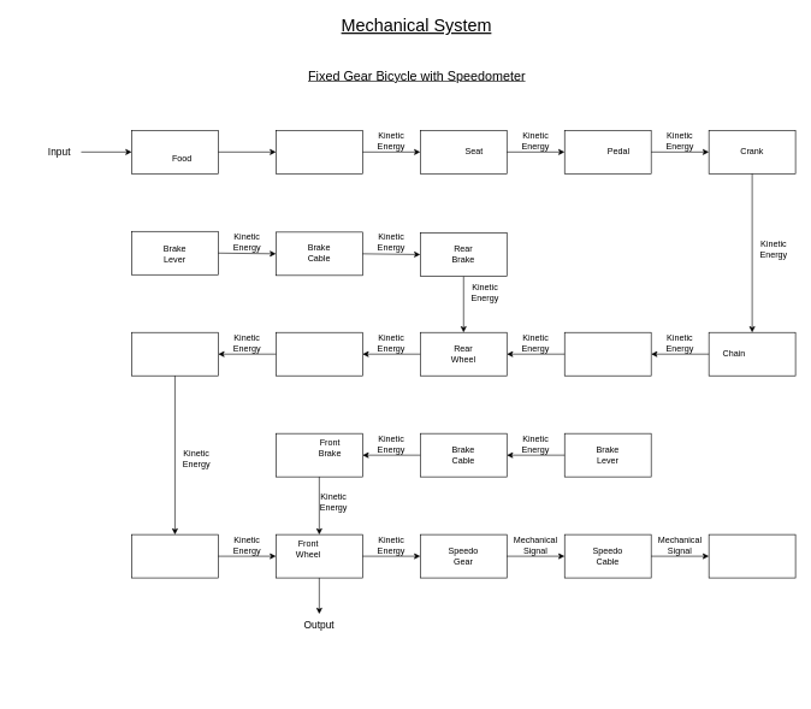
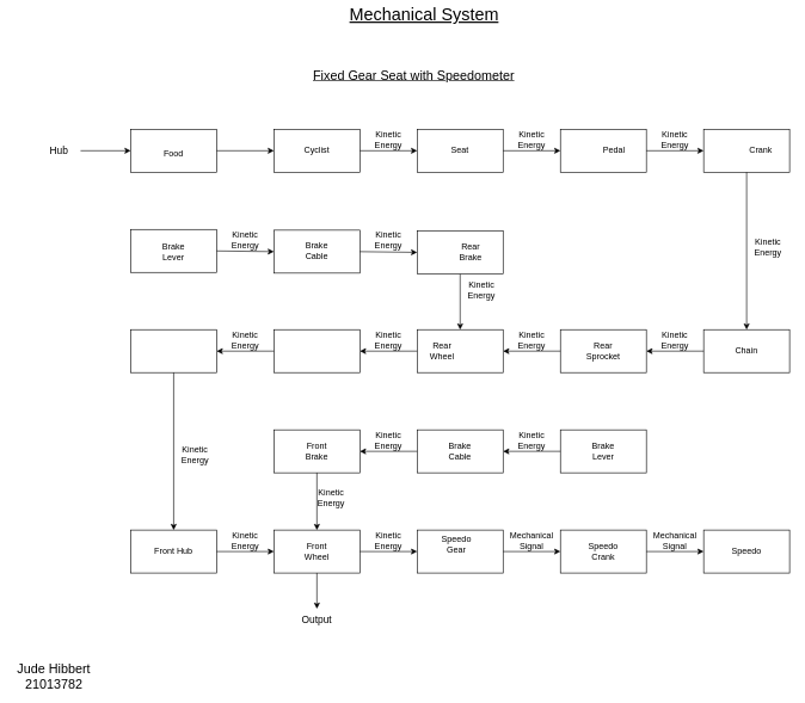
- <mxCell id="86" value="&lt;font style=&quot;font-size: 24px;&quot;&gt;&lt;u&gt;Mechanical System&lt;/u&gt;&lt;/font&gt;" style="text;html=1;align=center;verticalAlign=middle;whiteSpace=wrap;rounded=0;" vertex="1" parent="1"><mxGeometry x="468" y="20" width="218" height="30" as="geometry" /></mxCell>
+ <mxCell id="86" value="&lt;font style=&quot;font-size: 24px;&quot;&gt;&lt;u&gt;Mechanical System&lt;/u&gt;&lt;/font&gt;" style="text;html=1;align=center;verticalAlign=middle;whiteSpace=wrap;rounded=0;" vertex="1" parent="1"><mxGeometry x="483" y="5" width="218" height="30" as="geometry" /></mxCell>
- <mxCell id="85" value="&lt;font style=&quot;font-size: 18px;&quot;&gt;&lt;u style=&quot;&quot;&gt;Fixed Gear Bicycle with Speedometer&lt;/u&gt;&lt;/font&gt;" style="text;html=1;align=center;verticalAlign=middle;whiteSpace=wrap;rounded=0;" vertex="1" parent="1"><mxGeometry x="374.5" y="90" width="405" height="30" as="geometry" /></mxCell>
+ <mxCell id="85" value="&lt;font style=&quot;font-size: 18px;&quot;&gt;&lt;u style=&quot;&quot;&gt;Fixed Gear Seat with Speedometer&lt;/u&gt;&lt;/font&gt;" style="text;html=1;align=center;verticalAlign=middle;whiteSpace=wrap;rounded=0;" vertex="1" parent="1"><mxGeometry x="374.5" y="90" width="405" height="30" as="geometry" /></mxCell>
- <mxCell id="2" value="&lt;font style=&quot;font-size: 14px;&quot;&gt;Input&lt;/font&gt;" style="text;html=1;align=center;verticalAlign=middle;whiteSpace=wrap;rounded=0;" parent="1" vertex="1"><mxGeometry x="52" y="195" width="60" height="30" as="geometry" /></mxCell>
+ <mxCell id="2" value="&lt;font style=&quot;font-size: 14px;&quot;&gt;Hub&lt;/font&gt;" style="text;html=1;align=center;verticalAlign=middle;whiteSpace=wrap;rounded=0;" parent="1" vertex="1"><mxGeometry x="52" y="195" width="60" height="30" as="geometry" /></mxCell>
+ <mxCell id="8" value="Cyclist" style="text;html=1;align=center;verticalAlign=middle;whiteSpace=wrap;rounded=0;" parent="1" vertex="1"><mxGeometry x="412" y="195" width="60" height="30" as="geometry" /></mxCell>
- <mxCell id="12" value="Seat" style="text;html=1;align=center;verticalAlign=middle;whiteSpace=wrap;rounded=0;" parent="1" vertex="1"><mxGeometry x="627" y="195" width="60" height="30" as="geometry" /></mxCell>
+ <mxCell id="12" value="Seat" style="text;html=1;align=center;verticalAlign=middle;whiteSpace=wrap;rounded=0;" parent="1" vertex="1"><mxGeometry x="612" y="195" width="60" height="30" as="geometry" /></mxCell>
- <mxCell id="20" value="Crank" style="text;html=1;align=center;verticalAlign=middle;whiteSpace=wrap;rounded=0;" parent="1" vertex="1"><mxGeometry x="1012" y="195" width="60" height="30" as="geometry" /></mxCell>
+ <mxCell id="20" value="Crank" style="text;html=1;align=center;verticalAlign=middle;whiteSpace=wrap;rounded=0;" parent="1" vertex="1"><mxGeometry x="1032" y="195" width="60" height="30" as="geometry" /></mxCell>
- <mxCell id="5" value="Food" style="text;html=1;align=center;verticalAlign=middle;whiteSpace=wrap;rounded=0;" parent="1" vertex="1"><mxGeometry x="222" y="205" width="60" height="30" as="geometry" /></mxCell>
+ <mxCell id="5" value="Food" style="text;html=1;align=center;verticalAlign=middle;whiteSpace=wrap;rounded=0;" parent="1" vertex="1"><mxGeometry x="212" y="200" width="60" height="30" as="geometry" /></mxCell>
- <mxCell id="42" value="Rear Brake" style="text;html=1;align=center;verticalAlign=middle;whiteSpace=wrap;rounded=0;" parent="1" vertex="1"><mxGeometry x="612" y="336" width="60" height="30" as="geometry" /></mxCell>
+ <mxCell id="42" value="Rear Brake" style="text;html=1;align=center;verticalAlign=middle;whiteSpace=wrap;rounded=0;" parent="1" vertex="1"><mxGeometry x="627" y="336" width="60" height="30" as="geometry" /></mxCell>
- <mxCell id="29" value="Rear Wheel" style="text;html=1;align=center;verticalAlign=middle;whiteSpace=wrap;rounded=0;" parent="1" vertex="1"><mxGeometry x="612" y="475" width="60" height="30" as="geometry" /></mxCell>
+ <mxCell id="29" value="Rear Wheel" style="text;html=1;align=center;verticalAlign=middle;whiteSpace=wrap;rounded=0;" parent="1" vertex="1"><mxGeometry x="587" y="475" width="60" height="30" as="geometry" /></mxCell>
+ <mxCell id="25" value="Rear Sprocket" style="text;html=1;align=center;verticalAlign=middle;whiteSpace=wrap;rounded=0;" parent="1" vertex="1"><mxGeometry x="812" y="475" width="60" height="30" as="geometry" /></mxCell>
- <mxCell id="22" value="Chain" style="text;html=1;align=center;verticalAlign=middle;whiteSpace=wrap;rounded=0;" parent="1" vertex="1"><mxGeometry x="987" y="475" width="60" height="30" as="geometry" /></mxCell>
+ <mxCell id="22" value="Chain" style="text;html=1;align=center;verticalAlign=middle;whiteSpace=wrap;rounded=0;" parent="1" vertex="1"><mxGeometry x="1012" y="475" width="60" height="30" as="geometry" /></mxCell>
- <mxCell id="70" value="Front Brake" style="text;html=1;align=center;verticalAlign=middle;whiteSpace=wrap;rounded=0;" parent="1" vertex="1"><mxGeometry x="427" y="605" width="60" height="30" as="geometry" /></mxCell>
+ <mxCell id="70" value="Front Brake" style="text;html=1;align=center;verticalAlign=middle;whiteSpace=wrap;rounded=0;" parent="1" vertex="1"><mxGeometry x="412" y="615" width="60" height="30" as="geometry" /></mxCell>
- <mxCell id="54" value="Front Wheel" style="text;html=1;align=center;verticalAlign=middle;whiteSpace=wrap;rounded=0;" parent="1" vertex="1"><mxGeometry x="397" y="745" width="60" height="30" as="geometry" /></mxCell>
+ <mxCell id="54" value="Front Wheel" style="text;html=1;align=center;verticalAlign=middle;whiteSpace=wrap;rounded=0;" parent="1" vertex="1"><mxGeometry x="412" y="755" width="60" height="30" as="geometry" /></mxCell>
+ <mxCell id="51" value="Front Hub" style="text;html=1;align=center;verticalAlign=middle;whiteSpace=wrap;rounded=0;" parent="1" vertex="1"><mxGeometry x="212" y="755" width="60" height="30" as="geometry" /></mxCell>
- <mxCell id="79" value="Speedo Gear" style="text;html=1;align=center;verticalAlign=middle;whiteSpace=wrap;rounded=0;" parent="1" vertex="1"><mxGeometry x="612" y="755" width="60" height="30" as="geometry" /></mxCell>
+ <mxCell id="79" value="Speedo Gear" style="text;html=1;align=center;verticalAlign=middle;whiteSpace=wrap;rounded=0;" parent="1" vertex="1"><mxGeometry x="607" y="745" width="60" height="30" as="geometry" /></mxCell>
- <mxCell id="81" value="Speedo Cable" style="text;html=1;align=center;verticalAlign=middle;whiteSpace=wrap;rounded=0;" parent="1" vertex="1"><mxGeometry x="812" y="755" width="60" height="30" as="geometry" /></mxCell>
+ <mxCell id="81" value="Speedo Crank" style="text;html=1;align=center;verticalAlign=middle;whiteSpace=wrap;rounded=0;" parent="1" vertex="1"><mxGeometry x="812" y="755" width="60" height="30" as="geometry" /></mxCell>
+ <mxCell id="82" value="Speedo" style="text;html=1;align=center;verticalAlign=middle;whiteSpace=wrap;rounded=0;" parent="1" vertex="1"><mxGeometry x="1012" y="755" width="60" height="30" as="geometry" /></mxCell>
+ <mxCell id="87" value="&lt;font style=&quot;font-size: 18px;&quot;&gt;Jude Hibbert&lt;/font&gt;&lt;div&gt;&lt;font style=&quot;font-size: 18px;&quot;&gt;21013782&lt;/font&gt;&lt;/div&gt;" style="text;html=1;align=center;verticalAlign=middle;whiteSpace=wrap;rounded=0;" vertex="1" parent="1"><mxGeometry x="20" y="930" width="110" height="30" as="geometry" /></mxCell>
